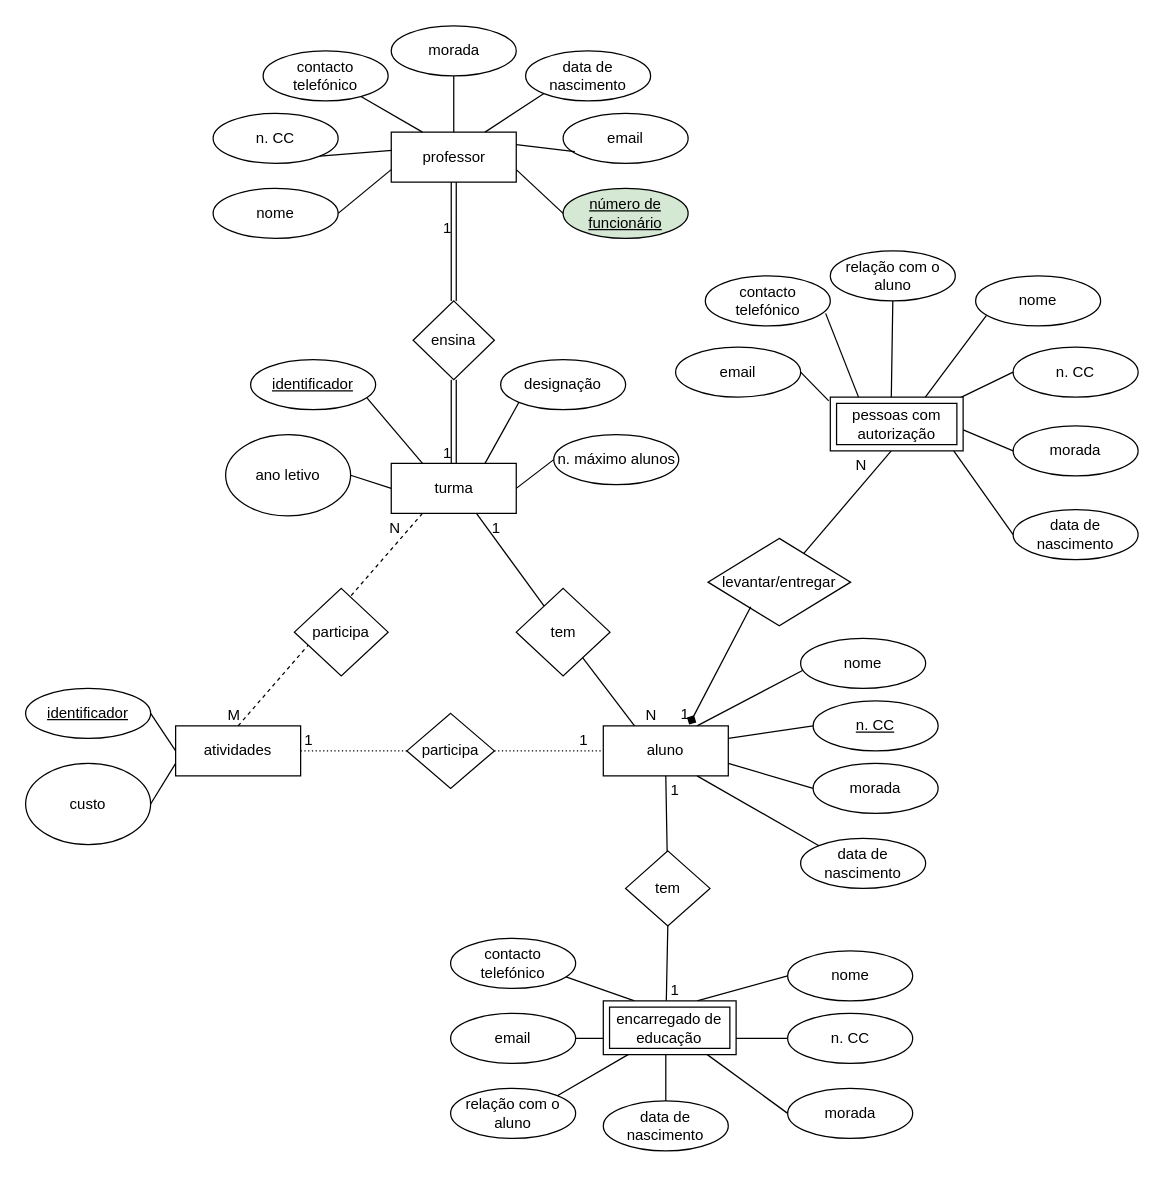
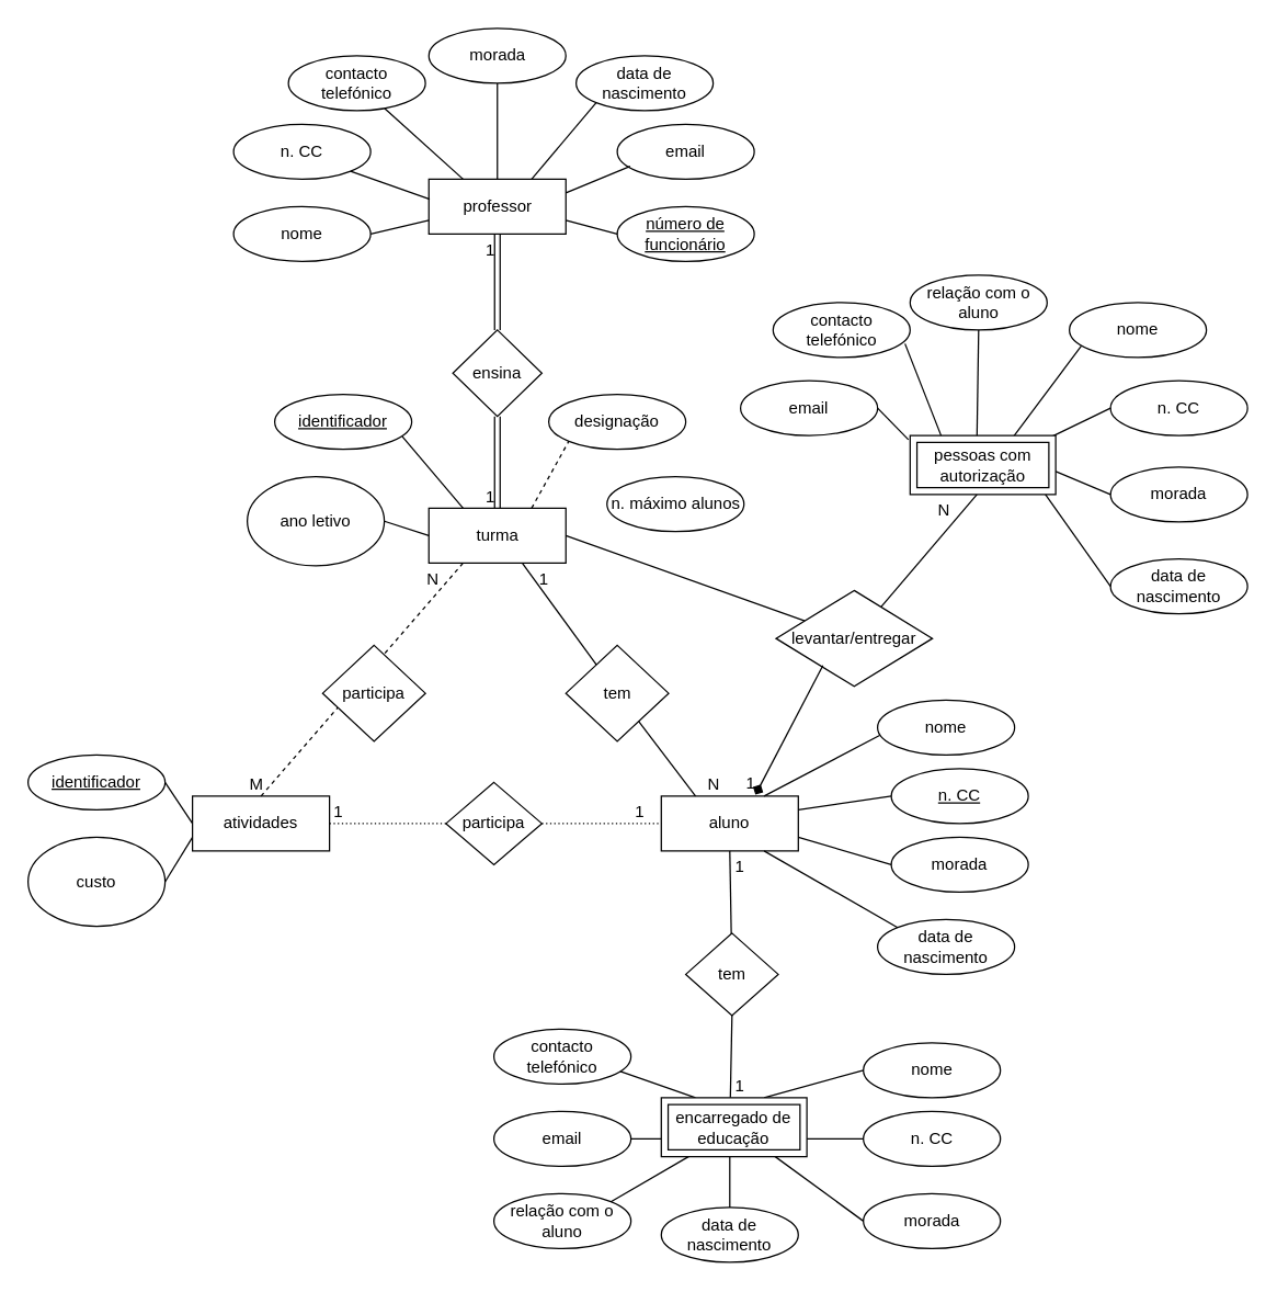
- <mxCell id="57" value="professor" style="whiteSpace=wrap;html=1;align=center;" parent="1" vertex="1"><mxGeometry x="312.5" y="105" width="100" height="40" as="geometry" /></mxCell>
+ <mxCell id="57" value="professor" style="whiteSpace=wrap;html=1;align=center;" parent="1" vertex="1"><mxGeometry x="312.5" y="130" width="100" height="40" as="geometry" /></mxCell>
- <mxCell id="70" value="&lt;u&gt;número de funcionário&lt;/u&gt;" style="ellipse;whiteSpace=wrap;html=1;align=center;fillColor=#d5e8d4;" parent="1" vertex="1"><mxGeometry x="450" y="150" width="100" height="40" as="geometry" /></mxCell>
+ <mxCell id="70" value="&lt;u&gt;número de funcionário&lt;/u&gt;" style="ellipse;whiteSpace=wrap;html=1;align=center;" parent="1" vertex="1"><mxGeometry x="450" y="150" width="100" height="40" as="geometry" /></mxCell>
- <mxCell id="81" value="" style="endArrow=none;html=1;rounded=0;exitX=0.75;exitY=0;exitDx=0;exitDy=0;entryX=0;entryY=1;entryDx=0;entryDy=0;" parent="1" source="2" target="4" edge="1"><mxGeometry width="50" height="50" relative="1" as="geometry"><mxPoint x="300" y="200" as="sourcePoint" /><mxPoint x="342.5" y="190" as="targetPoint" /></mxGeometry></mxCell>
+ <mxCell id="81" value="" style="endArrow=none;html=1;rounded=0;exitX=0.75;exitY=0;exitDx=0;exitDy=0;entryX=0;entryY=1;entryDx=0;entryDy=0;dashed=1;" parent="1" source="2" target="4" edge="1"><mxGeometry width="50" height="50" relative="1" as="geometry"><mxPoint x="300" y="200" as="sourcePoint" /><mxPoint x="342.5" y="190" as="targetPoint" /></mxGeometry></mxCell>
- <mxCell id="82" value="" style="endArrow=none;html=1;rounded=0;exitX=1;exitY=0.5;exitDx=0;exitDy=0;entryX=0;entryY=0.5;entryDx=0;entryDy=0;" parent="1" source="2" target="5" edge="1"><mxGeometry width="50" height="50" relative="1" as="geometry"><mxPoint x="310" y="210" as="sourcePoint" /><mxPoint x="352.5" y="200" as="targetPoint" /></mxGeometry></mxCell>
+ <mxCell id="82" value="" style="endArrow=none;html=1;rounded=0;exitX=1;exitY=0.5;exitDx=0;exitDy=0;" parent="1" source="2" target="45" edge="1"><mxGeometry width="50" height="50" relative="1" as="geometry"><mxPoint x="310" y="210" as="sourcePoint" /><mxPoint x="352.5" y="200" as="targetPoint" /></mxGeometry></mxCell>
